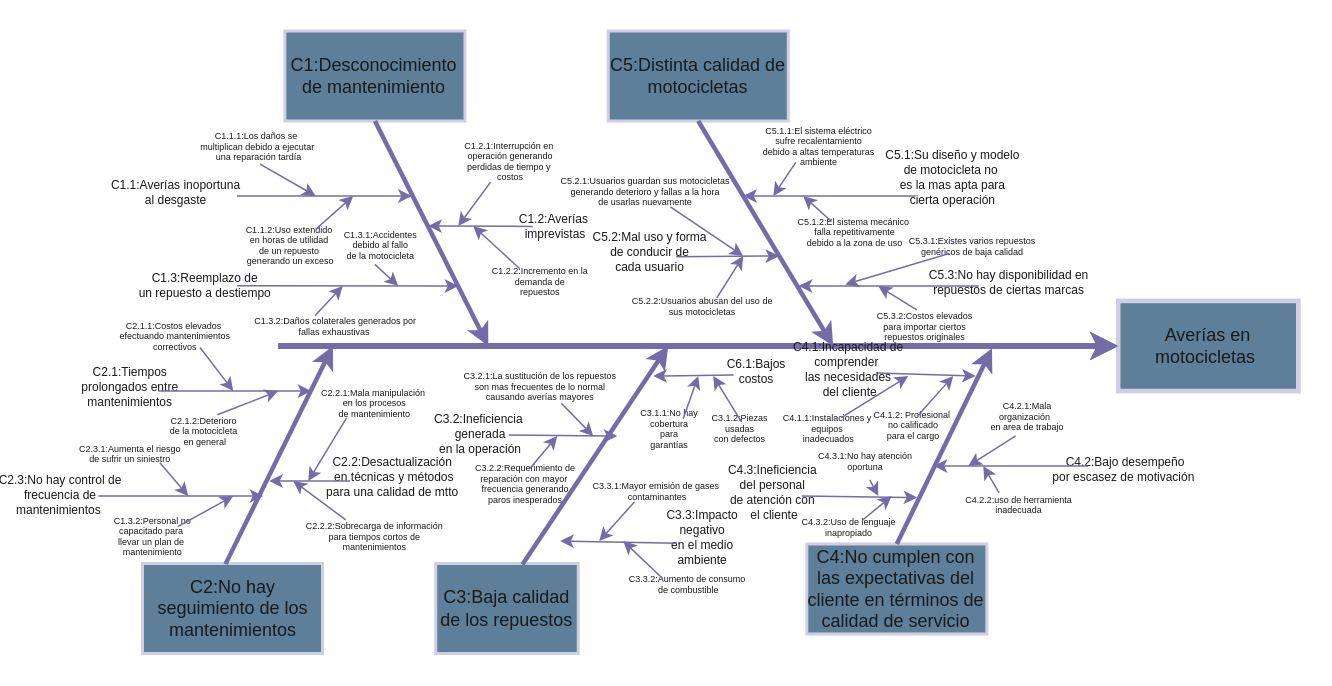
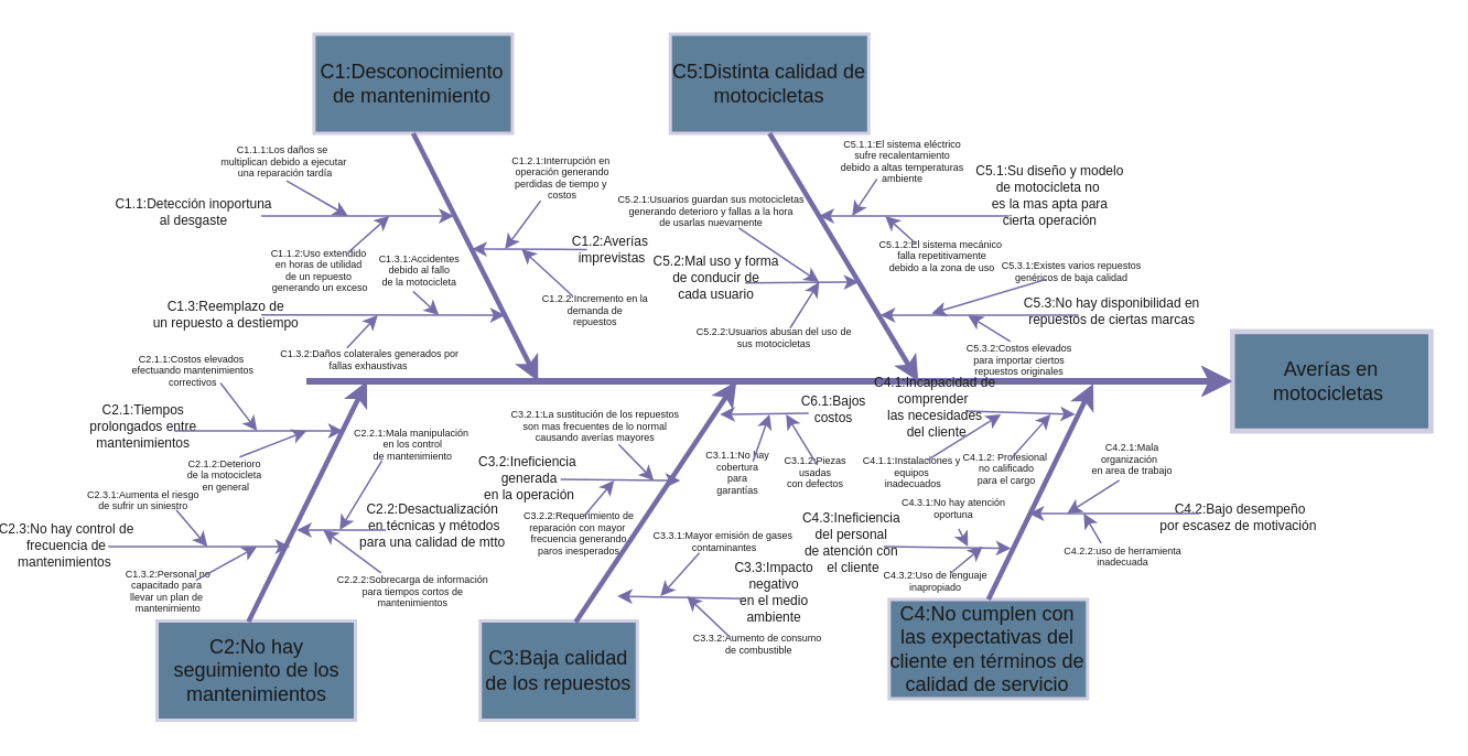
- <mxCell id="44" value="C1.1:Averías inoportuna&#10; al desgaste " style="text;spacingTop=-5;fontSize=8;align=center;verticalAlign=middle;points=[];labelBackgroundColor=none;fontColor=#1A1A1A;" parent="1" vertex="1"><mxGeometry x="59.51" y="120" width="105" height="20" as="geometry" /></mxCell>
+ <mxCell id="44" value="C1.1:Detección inoportuna&#10; al desgaste " style="text;spacingTop=-5;fontSize=8;align=center;verticalAlign=middle;points=[];labelBackgroundColor=none;fontColor=#1A1A1A;" parent="1" vertex="1"><mxGeometry x="59.51" y="120" width="105" height="20" as="geometry" /></mxCell>
- <mxCell id="58" value="C2.2.1:Mala manipulación &#10;en los procesos&#10;de mantenimiento" style="text;spacingTop=-5;fontSize=6;align=center;verticalAlign=middle;points=[];labelBackgroundColor=none;fontColor=#1A1A1A;" parent="1" vertex="1"><mxGeometry x="229.462" y="260.997" width="30" height="20.0" as="geometry" /></mxCell>
+ <mxCell id="58" value="C2.2.1:Mala manipulación &#10;en los control&#10;de mantenimiento" style="text;spacingTop=-5;fontSize=6;align=center;verticalAlign=middle;points=[];labelBackgroundColor=none;fontColor=#1A1A1A;" parent="1" vertex="1"><mxGeometry x="229.462" y="260.997" width="30" height="20.0" as="geometry" /></mxCell>
